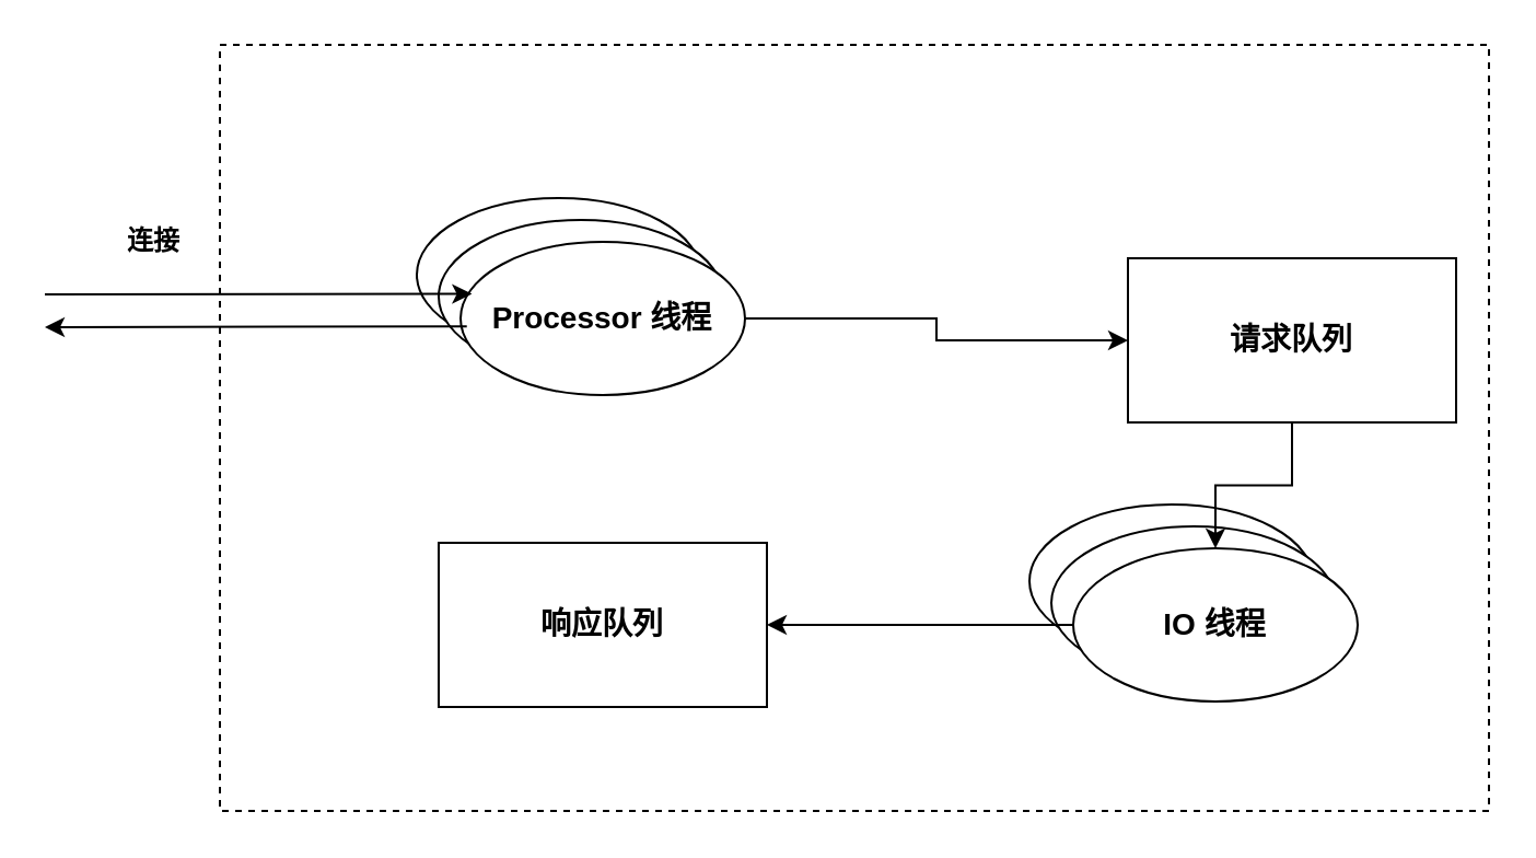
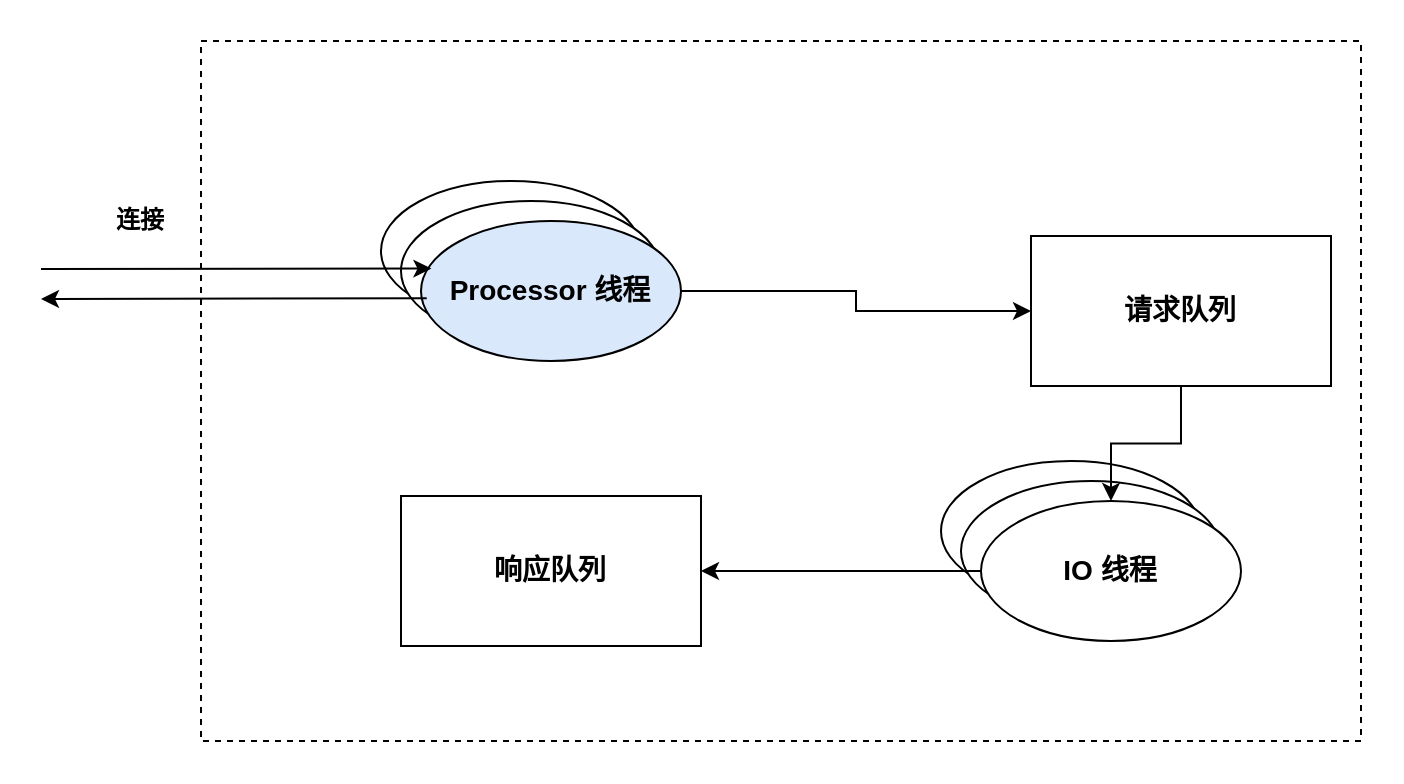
- <mxCell id="6" value="&lt;font style=&quot;font-size: 14px&quot;&gt;&lt;b&gt;Processor 线程&lt;/b&gt;&lt;/font&gt;" style="ellipse;whiteSpace=wrap;html=1;" vertex="1" parent="1"><mxGeometry x="210" y="110" width="130" height="70" as="geometry" /></mxCell>
+ <mxCell id="6" value="&lt;font style=&quot;font-size: 14px&quot;&gt;&lt;b&gt;Processor 线程&lt;/b&gt;&lt;/font&gt;" style="ellipse;whiteSpace=wrap;html=1;fillColor=#dae8fc;" vertex="1" parent="1"><mxGeometry x="210" y="110" width="130" height="70" as="geometry" /></mxCell>
